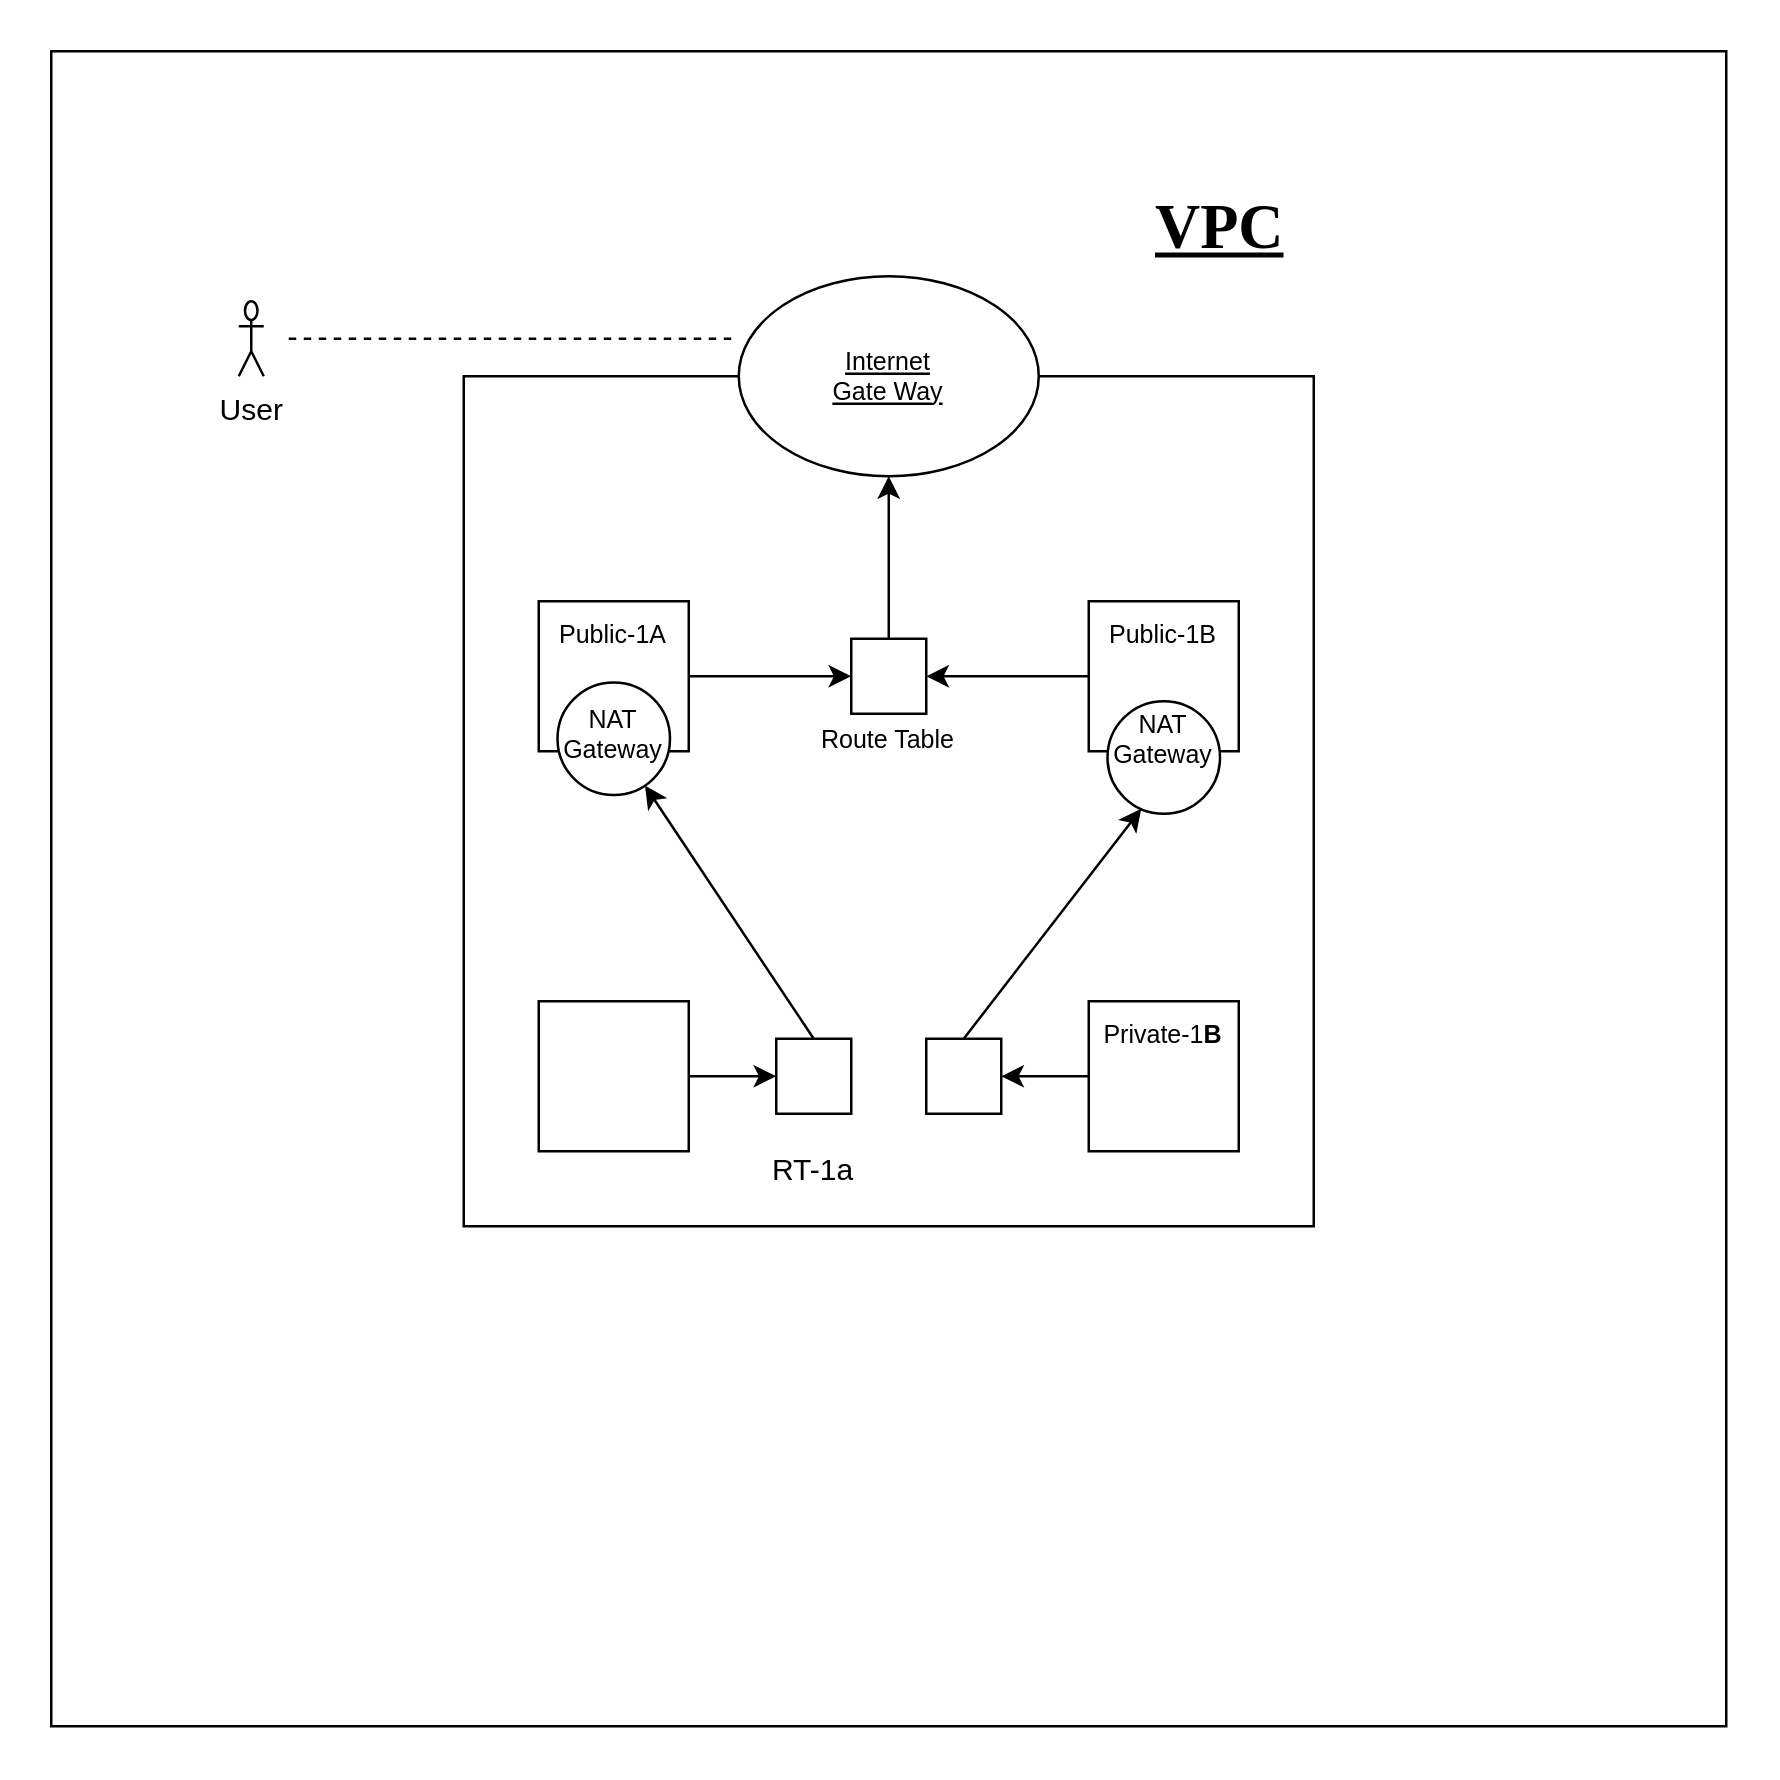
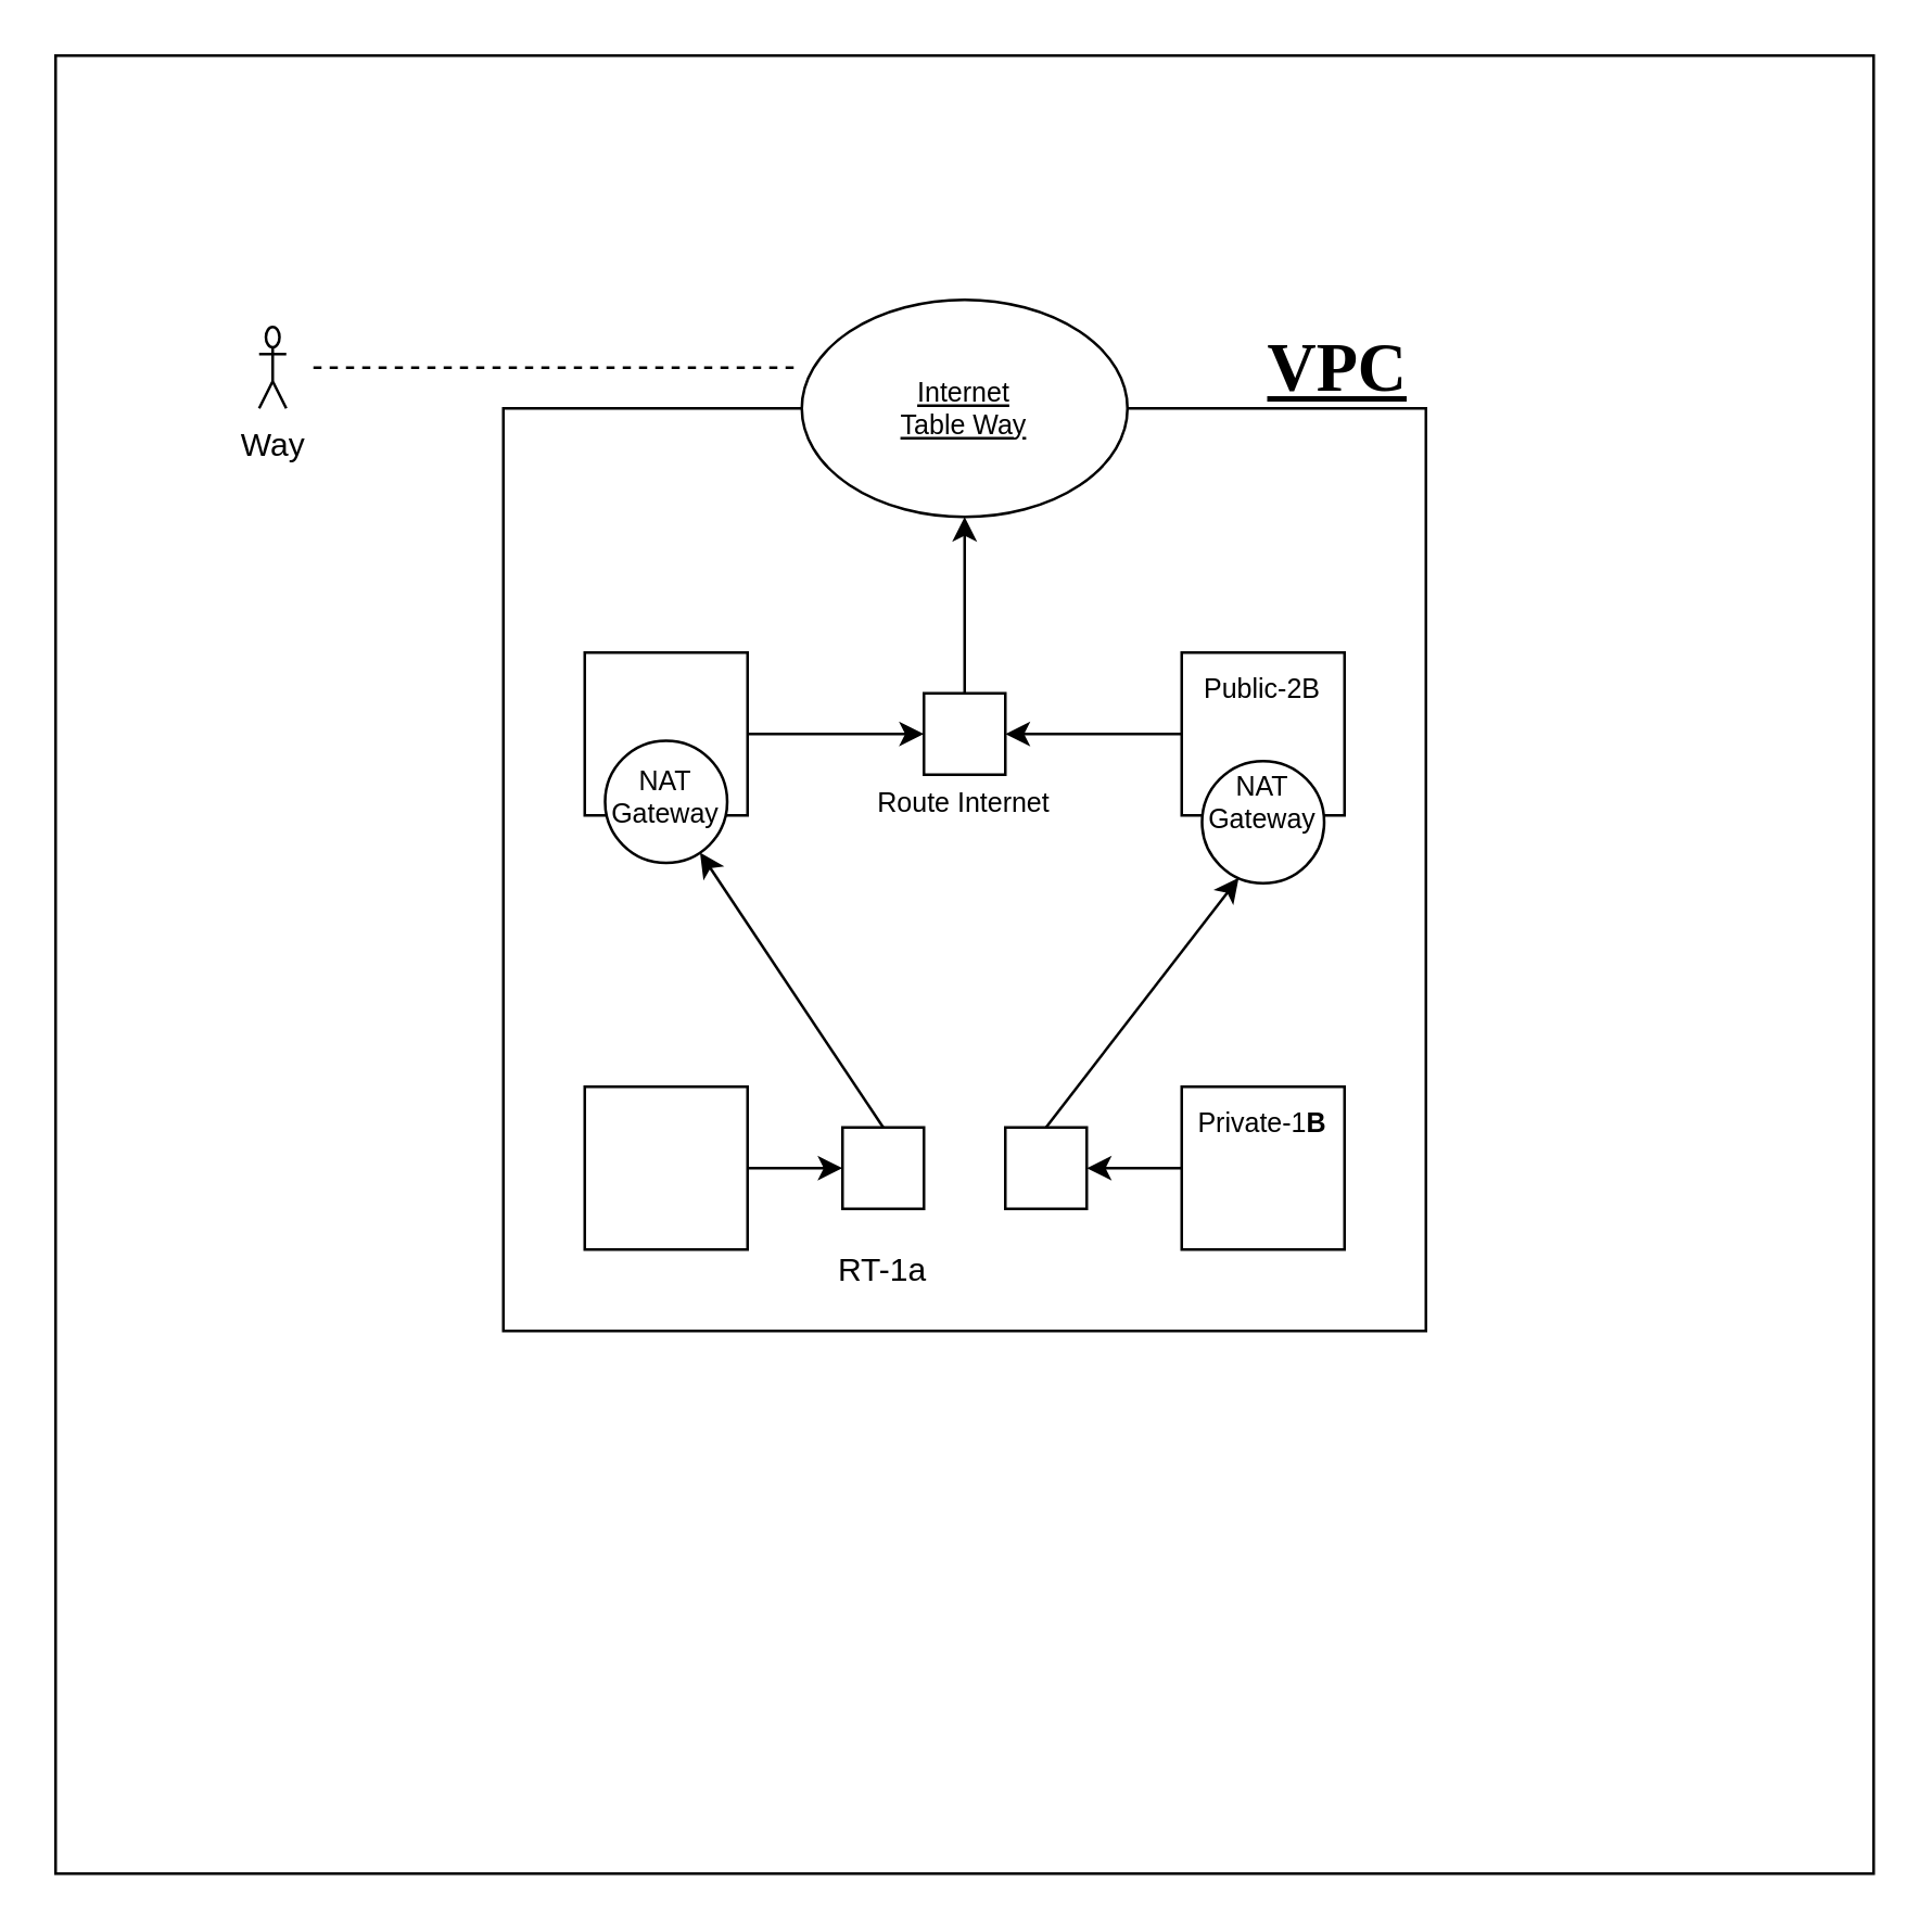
- <mxCell id="4" value="&lt;h2 style=&quot;&quot;&gt;&lt;b style=&quot;background-color: initial;&quot;&gt;&lt;font face=&quot;Times New Roman&quot; style=&quot;font-size: 25px;&quot;&gt;&lt;u&gt;VPC&lt;/u&gt;&lt;/font&gt;&lt;/b&gt;&lt;/h2&gt;" style="text;align=left;html=1;verticalAlign=middle;whiteSpace=wrap;rounded=0;opacity=60;labelBackgroundColor=none;" parent="1" vertex="1"><mxGeometry x="460" y="75" width="80" height="30" as="geometry" /></mxCell>
+ <mxCell id="4" value="&lt;h2 style=&quot;&quot;&gt;&lt;b style=&quot;background-color: initial;&quot;&gt;&lt;font face=&quot;Times New Roman&quot; style=&quot;font-size: 25px;&quot;&gt;&lt;u&gt;VPC&lt;/u&gt;&lt;/font&gt;&lt;/b&gt;&lt;/h2&gt;" style="text;align=left;html=1;verticalAlign=middle;whiteSpace=wrap;rounded=0;opacity=60;labelBackgroundColor=none;" parent="1" vertex="1"><mxGeometry x="465" y="120" width="80" height="30" as="geometry" /></mxCell>
- <mxCell id="9" value="Internet Gate Way" style="text;strokeColor=none;align=center;fillColor=none;html=1;verticalAlign=middle;whiteSpace=wrap;rounded=0;fontSize=10;fontStyle=4;labelBackgroundColor=none;" parent="1" vertex="1"><mxGeometry x="325" y="135" width="60" height="30" as="geometry" /></mxCell>
+ <mxCell id="9" value="Internet Table Way" style="text;strokeColor=none;align=center;fillColor=none;html=1;verticalAlign=middle;whiteSpace=wrap;rounded=0;fontSize=10;fontStyle=4;labelBackgroundColor=none;" parent="1" vertex="1"><mxGeometry x="325" y="135" width="60" height="30" as="geometry" /></mxCell>
- <mxCell id="29" value="User" style="shape=umlActor;verticalLabelPosition=bottom;verticalAlign=top;html=1;outlineConnect=0;labelBackgroundColor=none;rounded=0;" parent="1" vertex="1"><mxGeometry x="95" y="120" width="10" height="30" as="geometry" /></mxCell>
+ <mxCell id="29" value="Way" style="shape=umlActor;verticalLabelPosition=bottom;verticalAlign=top;html=1;outlineConnect=0;labelBackgroundColor=none;rounded=0;" parent="1" vertex="1"><mxGeometry x="95" y="120" width="10" height="30" as="geometry" /></mxCell>
- <mxCell id="10" value="Public-1A" style="text;strokeColor=none;align=center;fillColor=none;html=1;verticalAlign=middle;whiteSpace=wrap;rounded=0;fontSize=10;labelBackgroundColor=none;" parent="1" vertex="1"><mxGeometry x="215" y="240" width="60" height="25" as="geometry" /></mxCell>
- <mxCell id="11" value="Public-1B" style="text;strokeColor=none;align=center;fillColor=none;html=1;verticalAlign=middle;whiteSpace=wrap;rounded=0;fontSize=10;labelBackgroundColor=none;" parent="1" vertex="1"><mxGeometry x="435" y="240" width="60" height="25" as="geometry" /></mxCell>
+ <mxCell id="11" value="Public-2B" style="text;strokeColor=none;align=center;fillColor=none;html=1;verticalAlign=middle;whiteSpace=wrap;rounded=0;fontSize=10;labelBackgroundColor=none;" parent="1" vertex="1"><mxGeometry x="435" y="240" width="60" height="25" as="geometry" /></mxCell>
- <mxCell id="12" value="Route Table" style="text;strokeColor=none;align=center;fillColor=none;html=1;verticalAlign=middle;whiteSpace=wrap;rounded=0;fontSize=10;labelBackgroundColor=none;" parent="1" vertex="1"><mxGeometry x="320" y="280" width="70" height="30" as="geometry" /></mxCell>
+ <mxCell id="12" value="Route Internet" style="text;strokeColor=none;align=center;fillColor=none;html=1;verticalAlign=middle;whiteSpace=wrap;rounded=0;fontSize=10;labelBackgroundColor=none;" parent="1" vertex="1"><mxGeometry x="320" y="280" width="70" height="30" as="geometry" /></mxCell>
